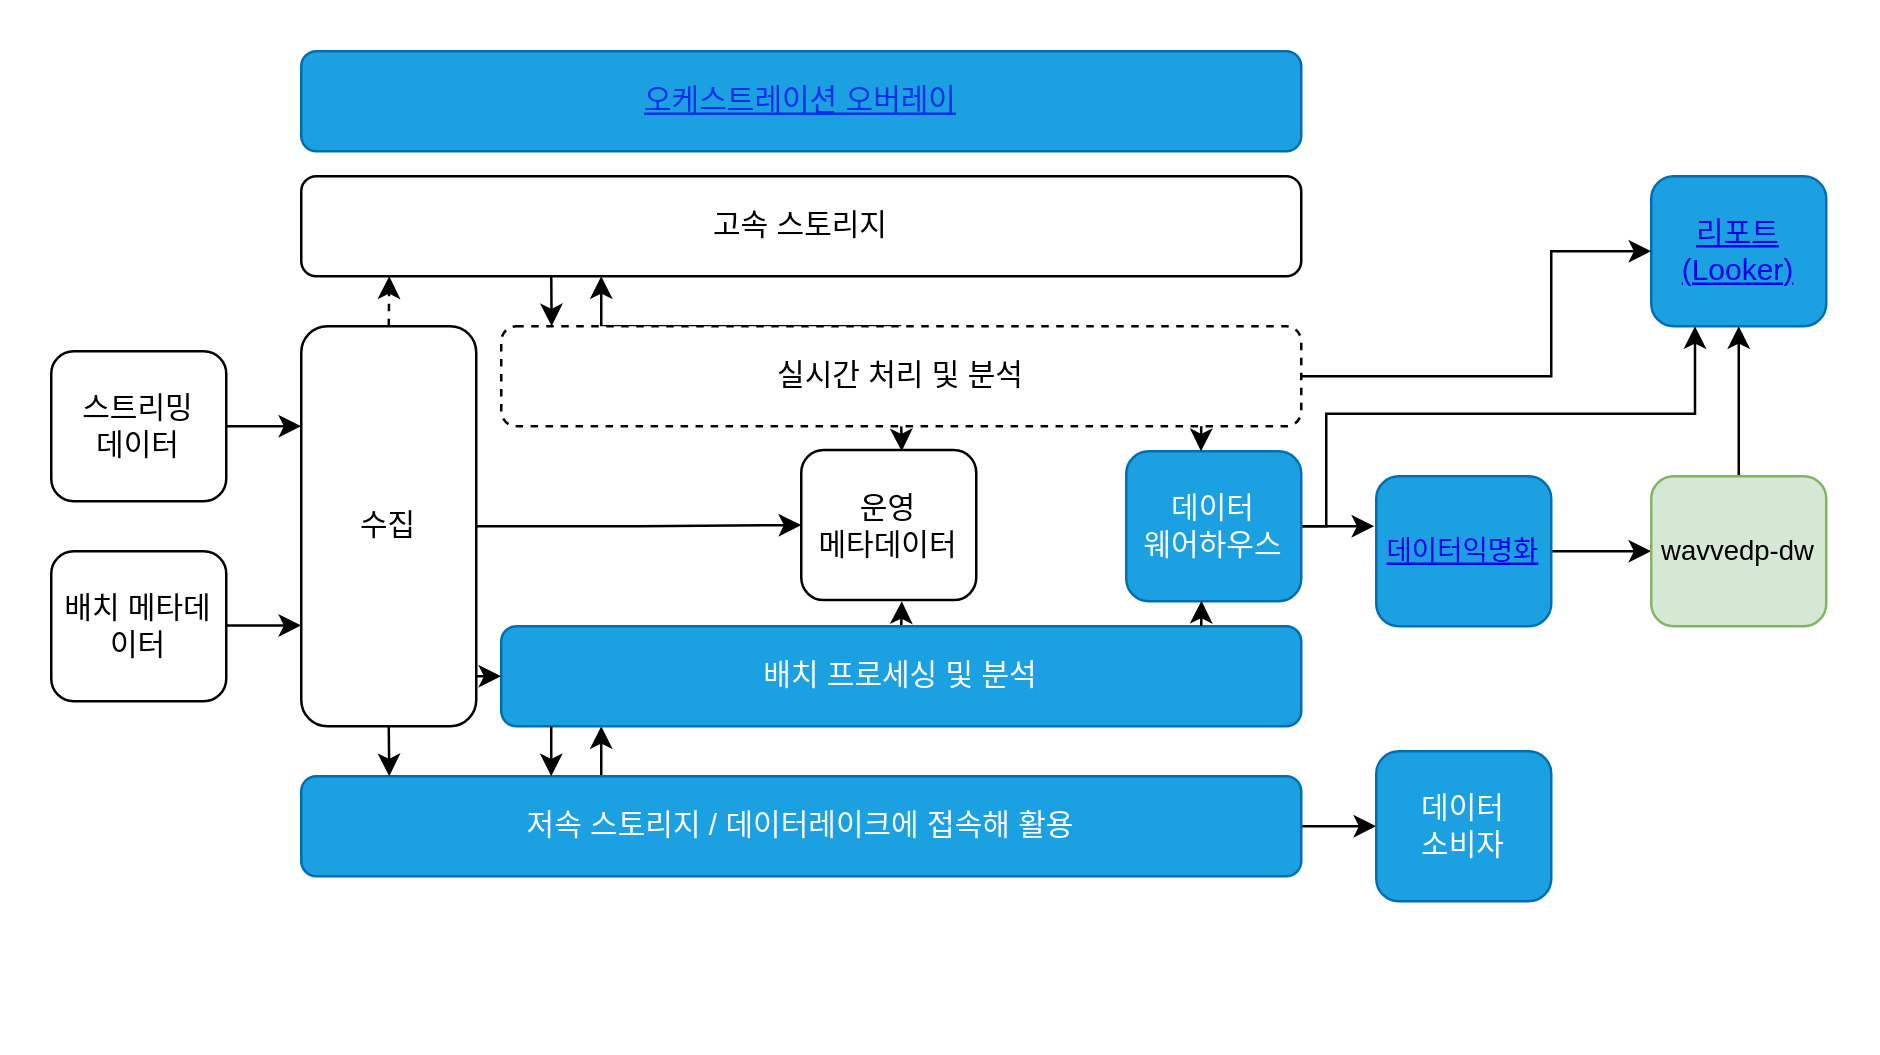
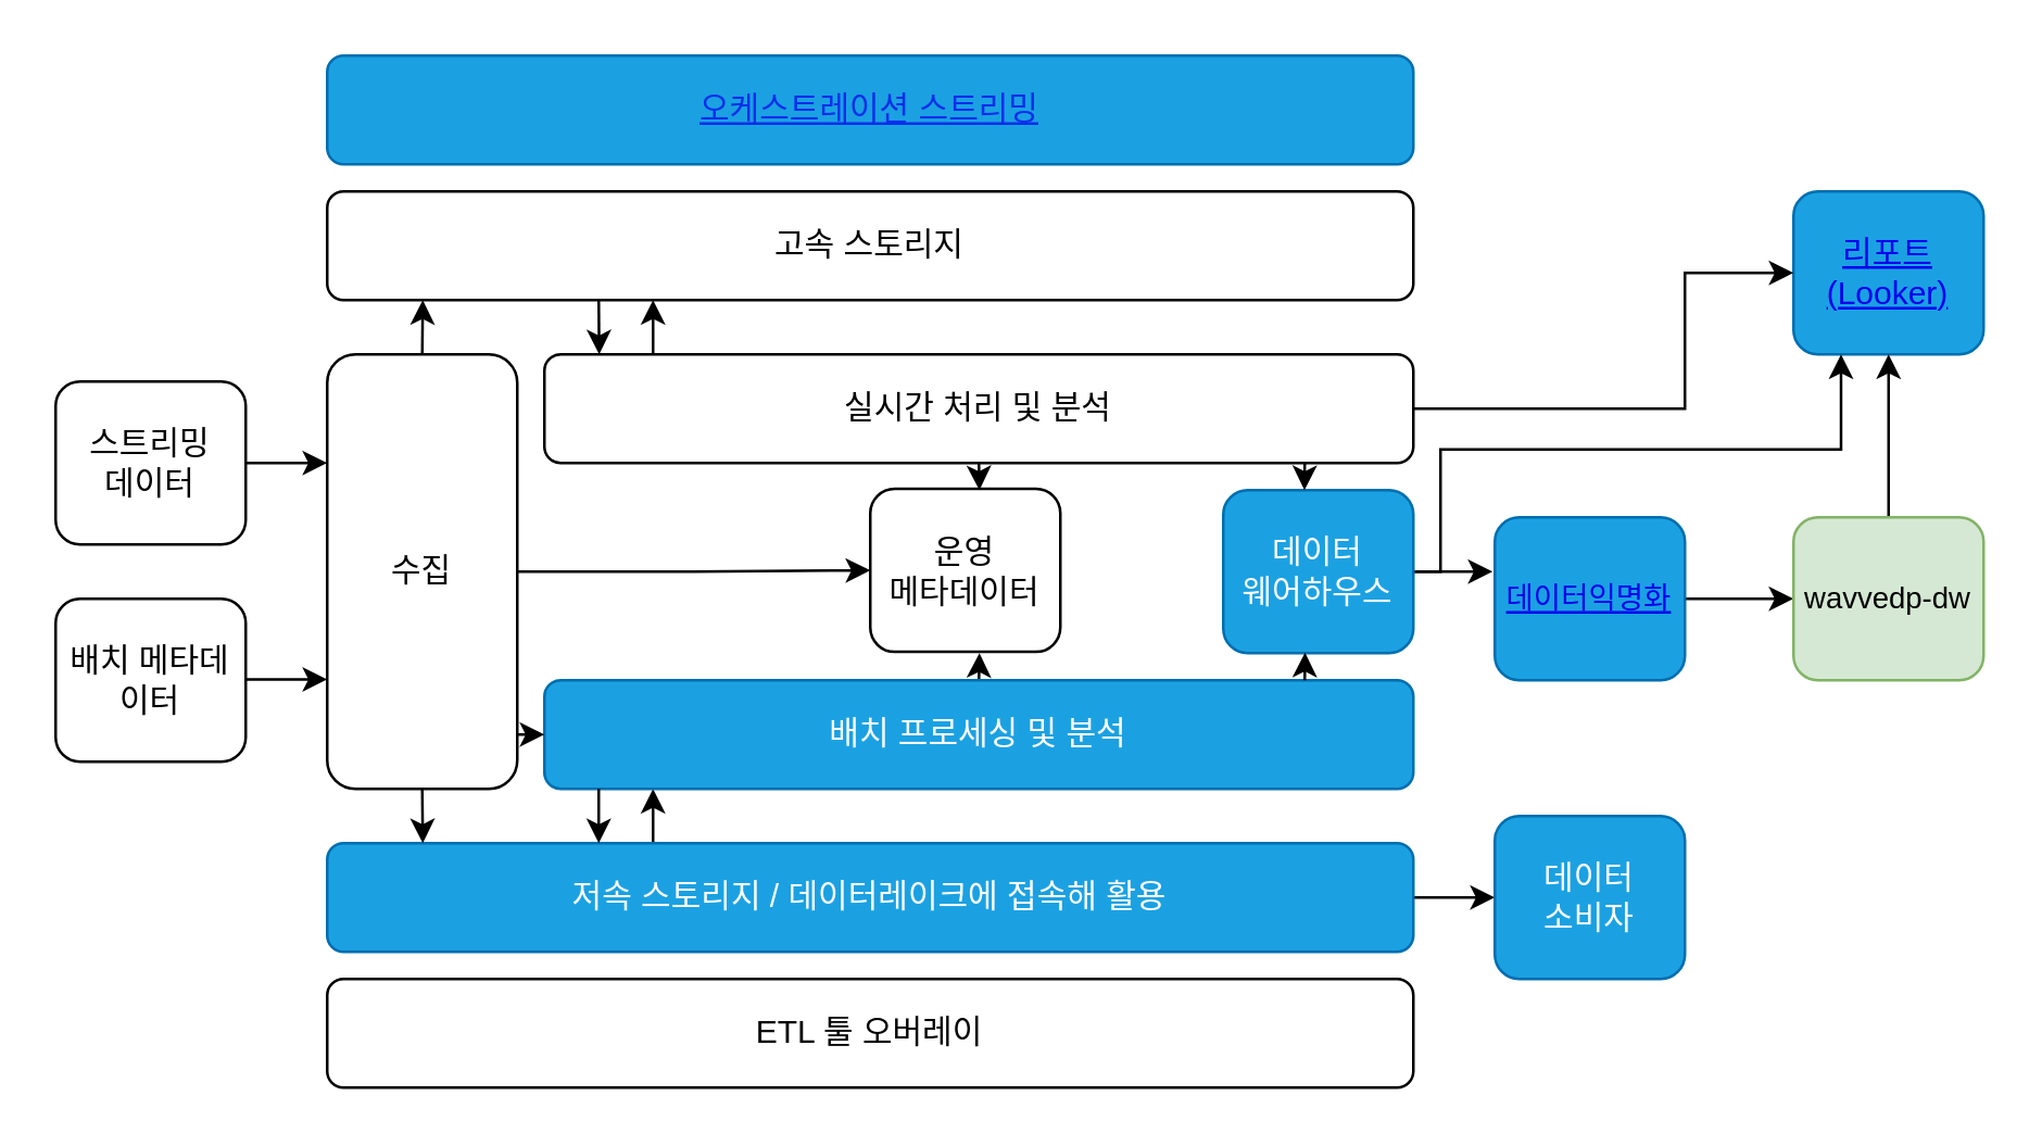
- <mxCell id="2" value="&lt;a href=&quot;https://www.notion.so/Cloud-91077890bda243d0b786207b77b8d40a&quot;&gt;오케스트레이션 오버레이&lt;/a&gt;" style="rounded=1;whiteSpace=wrap;html=1;textOpacity=70;fillColor=#1ba1e2;fontColor=#ffffff;strokeColor=#006EAF;" parent="1" vertex="1"><mxGeometry x="120" y="20" width="400" height="40" as="geometry" /></mxCell>
+ <mxCell id="2" value="&lt;a href=&quot;https://www.notion.so/Cloud-91077890bda243d0b786207b77b8d40a&quot;&gt;오케스트레이션 스트리밍&lt;/a&gt;" style="rounded=1;whiteSpace=wrap;html=1;textOpacity=70;fillColor=#1ba1e2;fontColor=#ffffff;strokeColor=#006EAF;" parent="1" vertex="1"><mxGeometry x="120" y="20" width="400" height="40" as="geometry" /></mxCell>
- <mxCell id="20" style="edgeStyle=orthogonalEdgeStyle;rounded=0;orthogonalLoop=1;jettySize=auto;html=1;exitX=0.5;exitY=0;exitDx=0;exitDy=0;entryX=0.088;entryY=1;entryDx=0;entryDy=0;entryPerimeter=0;dashed=1;" parent="1" source="22" target="4" edge="1"><mxGeometry relative="1" as="geometry" /></mxCell>
+ <mxCell id="20" style="edgeStyle=orthogonalEdgeStyle;rounded=0;orthogonalLoop=1;jettySize=auto;html=1;exitX=0.5;exitY=0;exitDx=0;exitDy=0;entryX=0.088;entryY=1;entryDx=0;entryDy=0;entryPerimeter=0;" parent="1" source="22" target="4" edge="1"><mxGeometry relative="1" as="geometry" /></mxCell>
- <mxCell id="26" value="실시간 처리 및 분석" style="rounded=1;whiteSpace=wrap;html=1;dashed=1;" parent="1" vertex="1"><mxGeometry x="200" y="130" width="320" height="40" as="geometry" /></mxCell>
+ <mxCell id="26" value="실시간 처리 및 분석" style="rounded=1;whiteSpace=wrap;html=1;" parent="1" vertex="1"><mxGeometry x="200" y="130" width="320" height="40" as="geometry" /></mxCell>
+ <mxCell id="8" value="ETL 툴 오버레이" style="rounded=1;whiteSpace=wrap;html=1;" parent="1" vertex="1"><mxGeometry x="120" y="360" width="400" height="40" as="geometry" /></mxCell>
